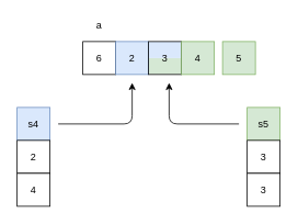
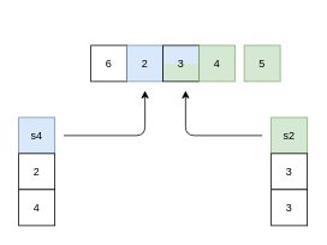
- <mxCell id="9" value="a" style="text;html=1;strokeColor=none;fillColor=none;align=center;verticalAlign=middle;whiteSpace=wrap;rounded=0;" vertex="1" parent="1"><mxGeometry x="100" y="20" width="40" height="20" as="geometry" /></mxCell>
- <mxCell id="14" value="s5" style="rounded=0;whiteSpace=wrap;html=1;fillColor=#d5e8d4;strokeColor=#82b366;" vertex="1" parent="1"><mxGeometry x="300" y="130" width="40" height="40" as="geometry" /></mxCell>
+ <mxCell id="14" value="s2" style="rounded=0;whiteSpace=wrap;html=1;fillColor=#d5e8d4;strokeColor=#82b366;" vertex="1" parent="1"><mxGeometry x="300" y="130" width="40" height="40" as="geometry" /></mxCell>
